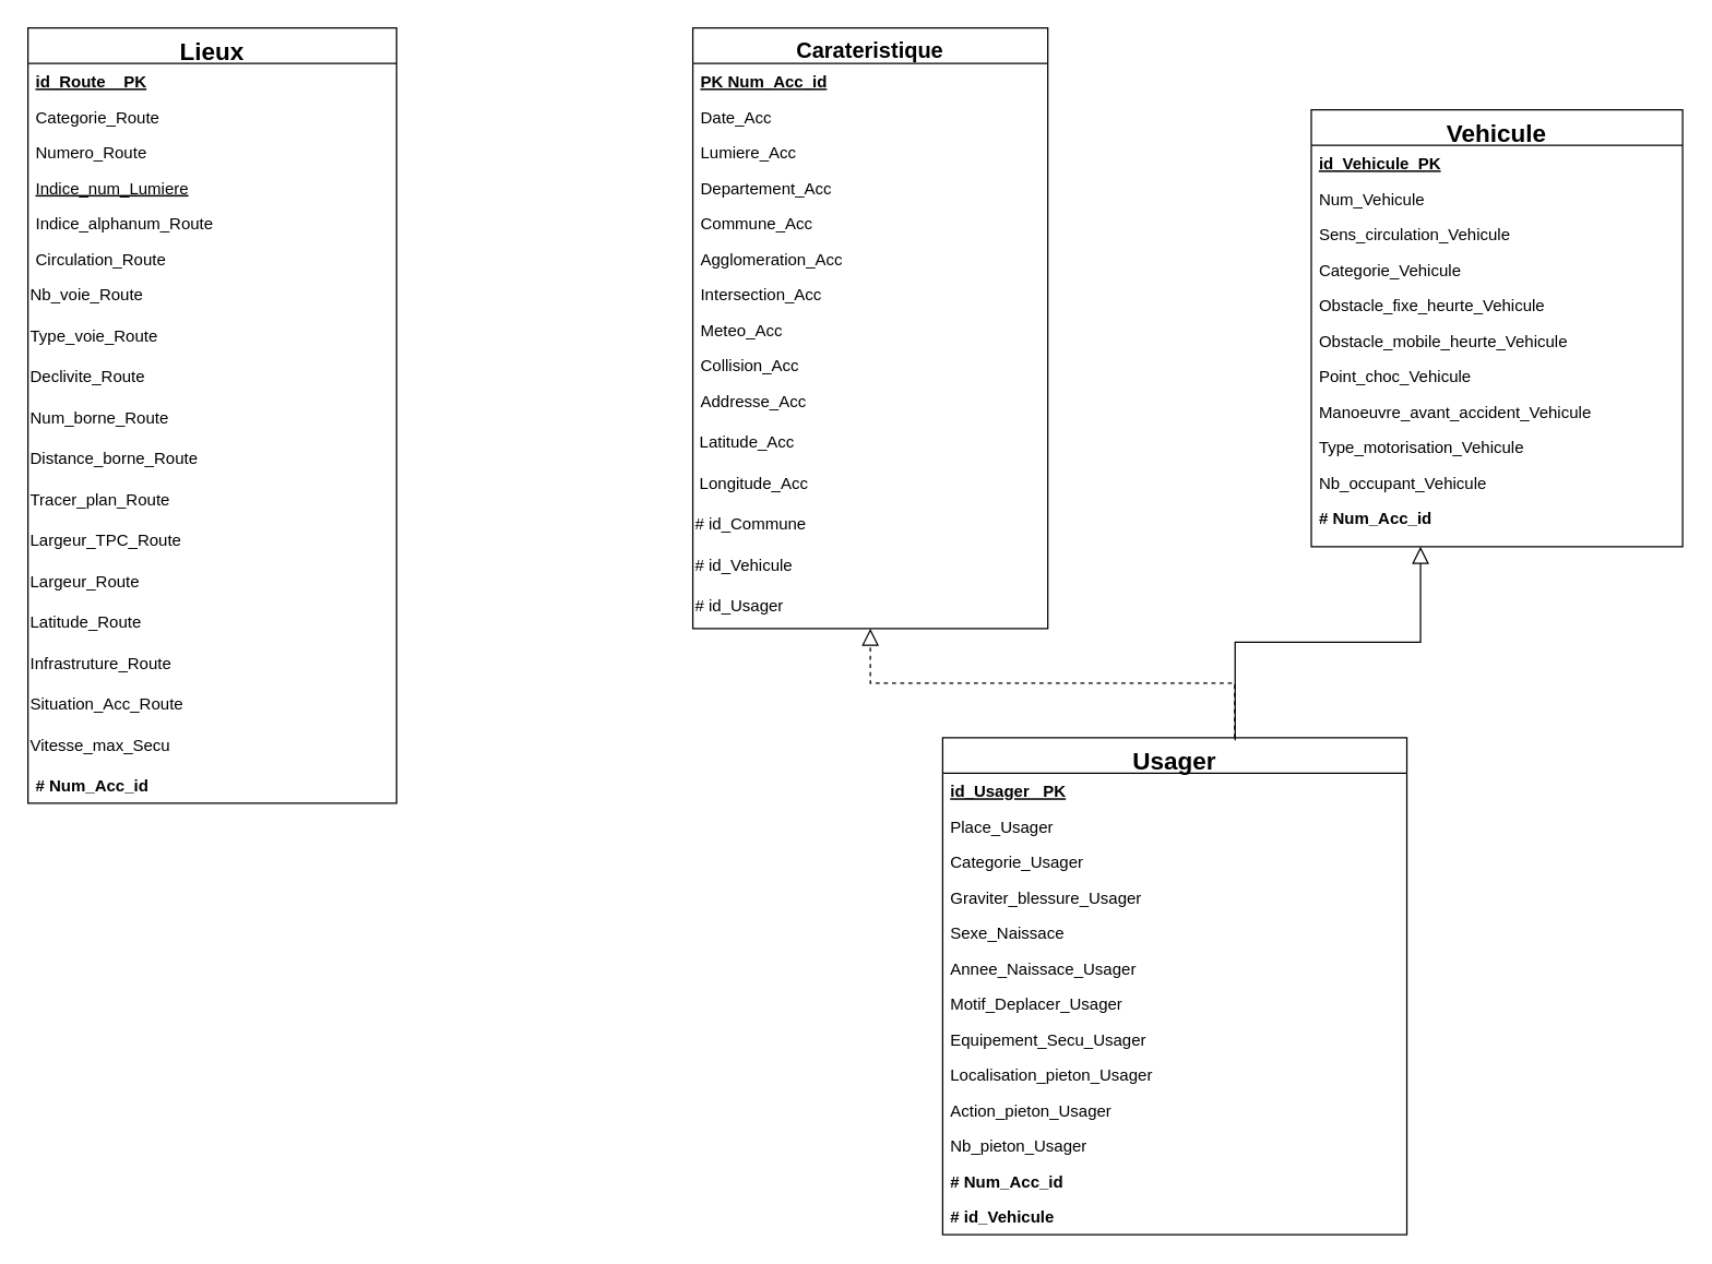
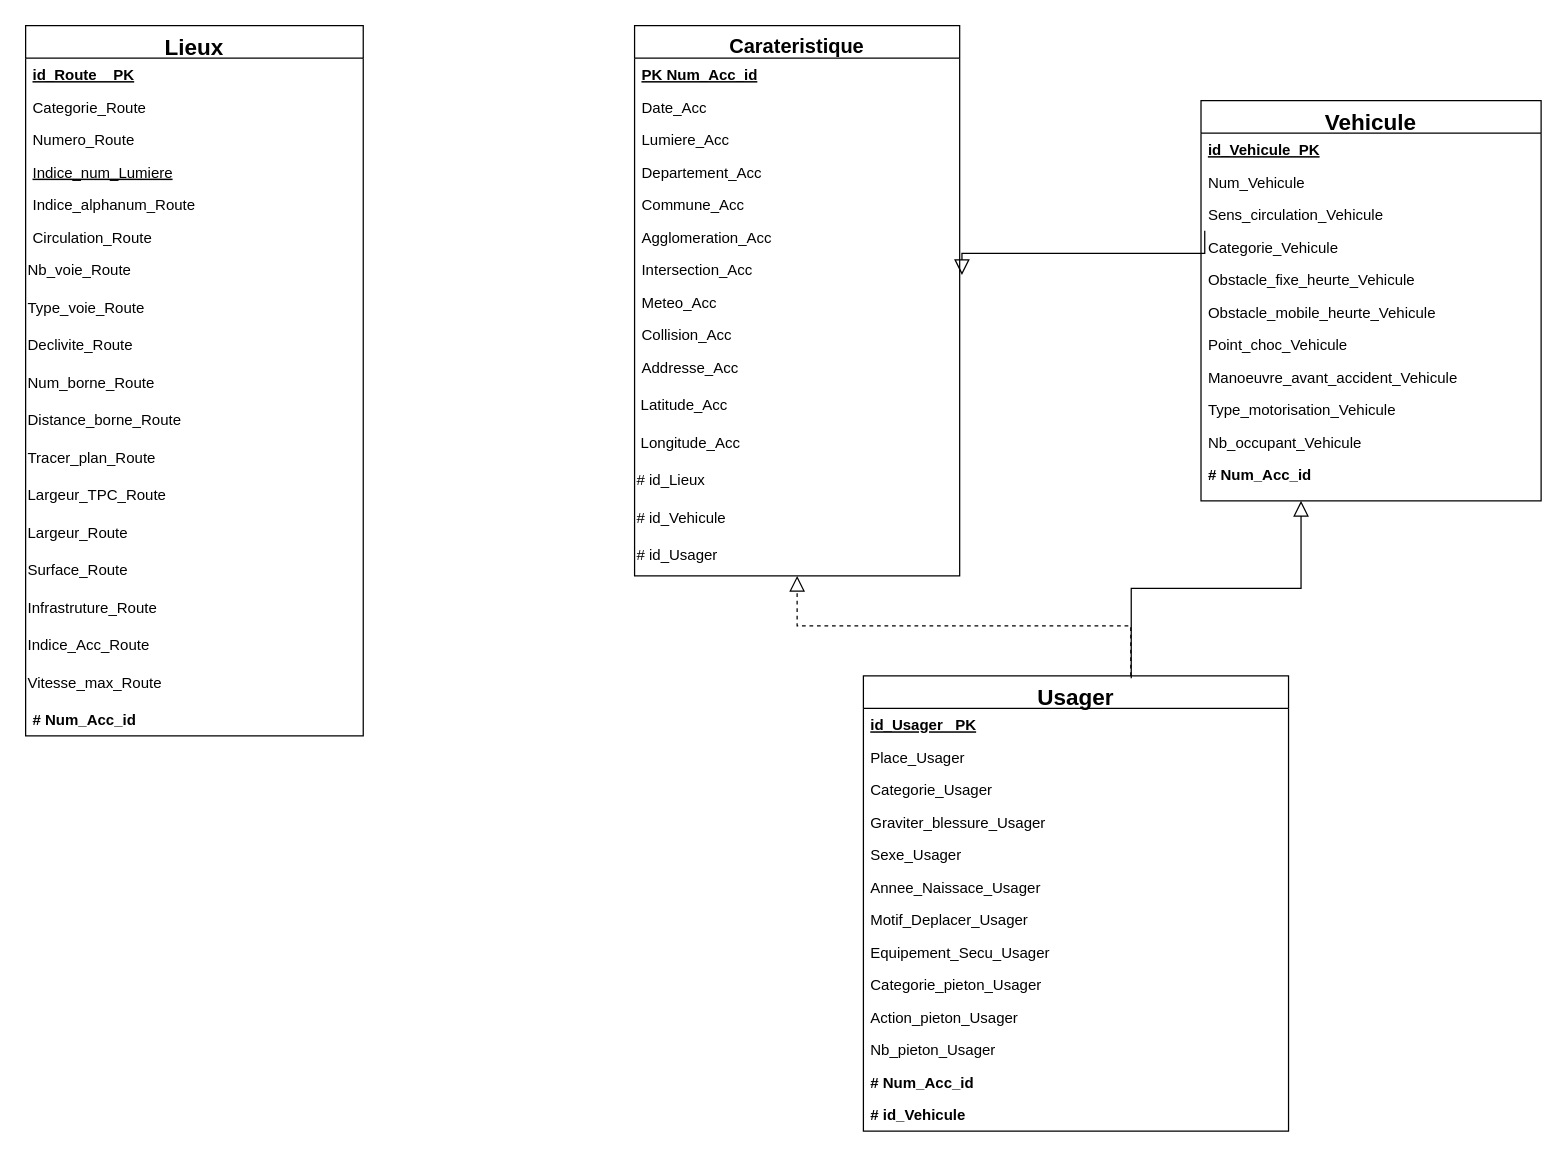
+ <mxCell id="64" value="" style="endArrow=block;endSize=10;endFill=0;shadow=0;strokeWidth=1;rounded=0;edgeStyle=elbowEdgeStyle;elbow=vertical;exitX=0.011;exitY=0;exitDx=0;exitDy=0;exitPerimeter=0;entryX=1.007;entryY=0.67;entryDx=0;entryDy=0;entryPerimeter=0;" parent="1" source="56" target="9" edge="1"><mxGeometry width="160" relative="1" as="geometry"><mxPoint x="910" y="210" as="sourcePoint" /><mxPoint x="790" y="220" as="targetPoint" /></mxGeometry></mxCell>
- <mxCell id="15" value="# id_Commune" style="text;whiteSpace=wrap;html=1;" vertex="1" parent="2"><mxGeometry y="350" width="260" height="30" as="geometry" /></mxCell>
+ <mxCell id="15" value="# id_Lieux" style="text;whiteSpace=wrap;html=1;" vertex="1" parent="2"><mxGeometry y="350" width="260" height="30" as="geometry" /></mxCell>
- <mxCell id="33" value="Latitude_Route" style="text;whiteSpace=wrap;html=1;" parent="18" vertex="1"><mxGeometry y="422" width="270" height="30" as="geometry" /></mxCell>
+ <mxCell id="33" value="Surface_Route" style="text;whiteSpace=wrap;html=1;" parent="18" vertex="1"><mxGeometry y="422" width="270" height="30" as="geometry" /></mxCell>
- <mxCell id="35" value="Situation_Acc_Route" style="text;whiteSpace=wrap;html=1;" parent="18" vertex="1"><mxGeometry y="482" width="270" height="30" as="geometry" /></mxCell>
+ <mxCell id="35" value="Indice_Acc_Route" style="text;whiteSpace=wrap;html=1;" parent="18" vertex="1"><mxGeometry y="482" width="270" height="30" as="geometry" /></mxCell>
- <mxCell id="36" value="Vitesse_max_Secu" style="text;whiteSpace=wrap;html=1;" parent="18" vertex="1"><mxGeometry y="512" width="270" height="30" as="geometry" /></mxCell>
+ <mxCell id="36" value="Vitesse_max_Route" style="text;whiteSpace=wrap;html=1;" parent="18" vertex="1"><mxGeometry y="512" width="270" height="30" as="geometry" /></mxCell>
- <mxCell id="43" value="Sexe_Naissace" style="text;align=left;verticalAlign=top;spacingLeft=4;spacingRight=4;overflow=hidden;rotatable=0;points=[[0,0.5],[1,0.5]];portConstraint=eastwest;" parent="38" vertex="1"><mxGeometry y="130" width="340" height="26" as="geometry" /></mxCell>
+ <mxCell id="43" value="Sexe_Usager" style="text;align=left;verticalAlign=top;spacingLeft=4;spacingRight=4;overflow=hidden;rotatable=0;points=[[0,0.5],[1,0.5]];portConstraint=eastwest;" parent="38" vertex="1"><mxGeometry y="130" width="340" height="26" as="geometry" /></mxCell>
- <mxCell id="47" value="Localisation_pieton_Usager" style="text;align=left;verticalAlign=top;spacingLeft=4;spacingRight=4;overflow=hidden;rotatable=0;points=[[0,0.5],[1,0.5]];portConstraint=eastwest;" parent="38" vertex="1"><mxGeometry y="234" width="340" height="26" as="geometry" /></mxCell>
+ <mxCell id="47" value="Categorie_pieton_Usager" style="text;align=left;verticalAlign=top;spacingLeft=4;spacingRight=4;overflow=hidden;rotatable=0;points=[[0,0.5],[1,0.5]];portConstraint=eastwest;" parent="38" vertex="1"><mxGeometry y="234" width="340" height="26" as="geometry" /></mxCell>
